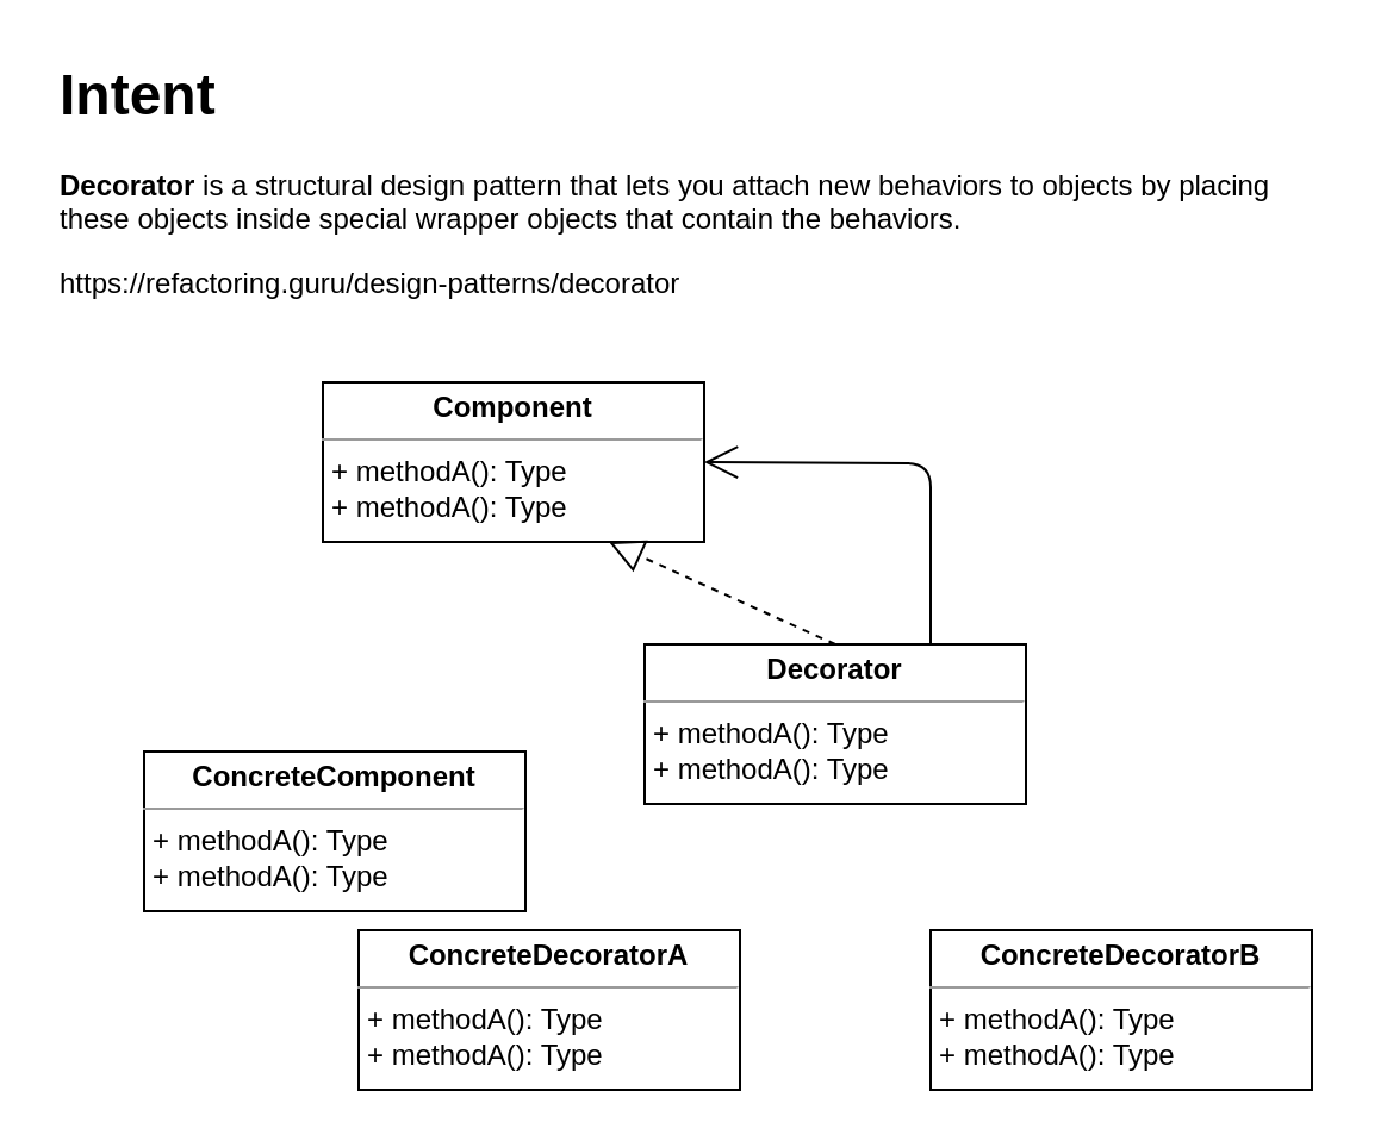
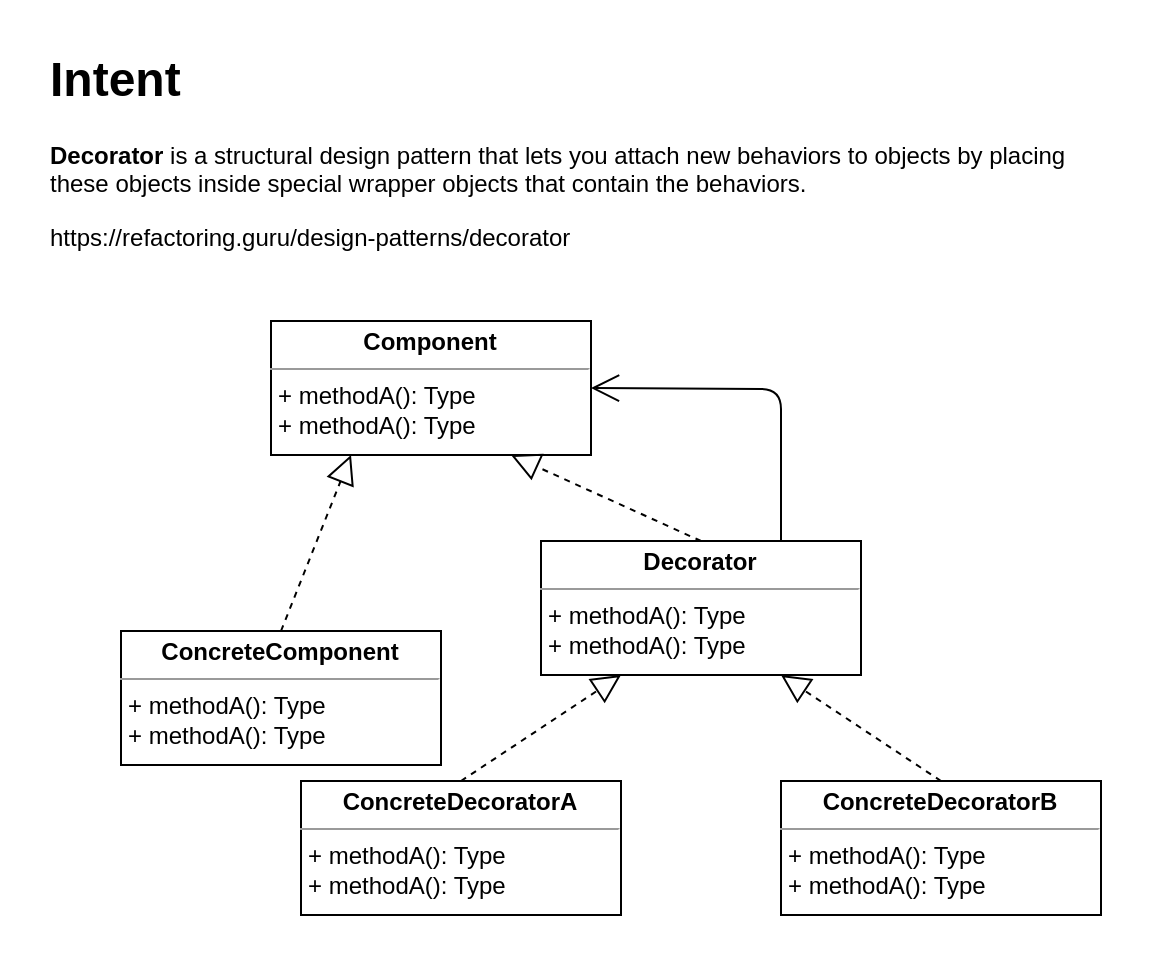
+ <mxCell id="7" value="" style="endArrow=block;dashed=1;endFill=0;endSize=12;html=1;entryX=0.25;entryY=1;entryDx=0;entryDy=0;exitX=0.5;exitY=0;exitDx=0;exitDy=0;" parent="1" source="3" target="2" edge="1"><mxGeometry width="160" relative="1" as="geometry"><mxPoint x="80" y="270" as="sourcePoint" /><mxPoint x="80" y="170" as="targetPoint" /></mxGeometry></mxCell>
+ <mxCell id="9" value="" style="endArrow=block;dashed=1;endFill=0;endSize=12;html=1;entryX=0.25;entryY=1;entryDx=0;entryDy=0;exitX=0.5;exitY=0;exitDx=0;exitDy=0;" parent="1" source="5" target="4" edge="1"><mxGeometry width="160" relative="1" as="geometry"><mxPoint x="300" y="337" as="sourcePoint" /><mxPoint x="220" y="294" as="targetPoint" /></mxGeometry></mxCell>
+ <mxCell id="10" value="" style="endArrow=block;dashed=1;endFill=0;endSize=12;html=1;entryX=0.75;entryY=1;entryDx=0;entryDy=0;exitX=0.5;exitY=0;exitDx=0;exitDy=0;" parent="1" source="6" target="4" edge="1"><mxGeometry width="160" relative="1" as="geometry"><mxPoint x="290" y="423" as="sourcePoint" /><mxPoint x="370" y="370" as="targetPoint" /></mxGeometry></mxCell>
